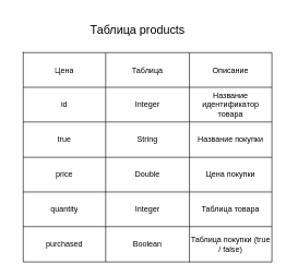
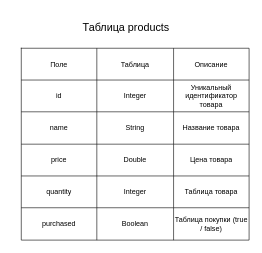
- <mxCell id="4" value="&lt;span style=&quot;font-size: 12px;&quot;&gt;Цена&lt;/span&gt;" style="shape=partialRectangle;html=1;whiteSpace=wrap;connectable=0;strokeColor=inherit;overflow=hidden;fillColor=none;top=0;left=0;bottom=0;right=0;pointerEvents=1;" vertex="1" parent="3"><mxGeometry width="126" height="53" as="geometry"><mxRectangle width="126" height="53" as="alternateBounds" /></mxGeometry></mxCell>
+ <mxCell id="4" value="&lt;span style=&quot;font-size: 12px;&quot;&gt;Поле&lt;/span&gt;" style="shape=partialRectangle;html=1;whiteSpace=wrap;connectable=0;strokeColor=inherit;overflow=hidden;fillColor=none;top=0;left=0;bottom=0;right=0;pointerEvents=1;" vertex="1" parent="3"><mxGeometry width="126" height="53" as="geometry"><mxRectangle width="126" height="53" as="alternateBounds" /></mxGeometry></mxCell>
- <mxCell id="10" value="Название идентификатор товара" style="shape=partialRectangle;html=1;whiteSpace=wrap;connectable=0;strokeColor=inherit;overflow=hidden;fillColor=none;top=0;left=0;bottom=0;right=0;pointerEvents=1;" vertex="1" parent="7"><mxGeometry x="254" width="126" height="53" as="geometry"><mxRectangle width="126" height="53" as="alternateBounds" /></mxGeometry></mxCell>
+ <mxCell id="10" value="Уникальный идентификатор товара" style="shape=partialRectangle;html=1;whiteSpace=wrap;connectable=0;strokeColor=inherit;overflow=hidden;fillColor=none;top=0;left=0;bottom=0;right=0;pointerEvents=1;" vertex="1" parent="7"><mxGeometry x="254" width="126" height="53" as="geometry"><mxRectangle width="126" height="53" as="alternateBounds" /></mxGeometry></mxCell>
- <mxCell id="12" value="&lt;span style=&quot;font-size: 12px;&quot;&gt;true&lt;/span&gt;" style="shape=partialRectangle;html=1;whiteSpace=wrap;connectable=0;strokeColor=inherit;overflow=hidden;fillColor=none;top=0;left=0;bottom=0;right=0;pointerEvents=1;" vertex="1" parent="11"><mxGeometry width="126" height="54" as="geometry"><mxRectangle width="126" height="54" as="alternateBounds" /></mxGeometry></mxCell>
+ <mxCell id="12" value="&lt;span style=&quot;font-size: 12px;&quot;&gt;name&lt;/span&gt;" style="shape=partialRectangle;html=1;whiteSpace=wrap;connectable=0;strokeColor=inherit;overflow=hidden;fillColor=none;top=0;left=0;bottom=0;right=0;pointerEvents=1;" vertex="1" parent="11"><mxGeometry width="126" height="54" as="geometry"><mxRectangle width="126" height="54" as="alternateBounds" /></mxGeometry></mxCell>
- <mxCell id="14" value="&lt;span style=&quot;font-size: 12px;&quot;&gt;Название покупки&lt;/span&gt;" style="shape=partialRectangle;html=1;whiteSpace=wrap;connectable=0;strokeColor=inherit;overflow=hidden;fillColor=none;top=0;left=0;bottom=0;right=0;pointerEvents=1;" vertex="1" parent="11"><mxGeometry x="254" width="126" height="54" as="geometry"><mxRectangle width="126" height="54" as="alternateBounds" /></mxGeometry></mxCell>
+ <mxCell id="14" value="&lt;span style=&quot;font-size: 12px;&quot;&gt;Название товара&lt;/span&gt;" style="shape=partialRectangle;html=1;whiteSpace=wrap;connectable=0;strokeColor=inherit;overflow=hidden;fillColor=none;top=0;left=0;bottom=0;right=0;pointerEvents=1;" vertex="1" parent="11"><mxGeometry x="254" width="126" height="54" as="geometry"><mxRectangle width="126" height="54" as="alternateBounds" /></mxGeometry></mxCell>
- <mxCell id="18" value="&lt;span style=&quot;font-size: 12px;&quot;&gt;Цена покупки&lt;/span&gt;" style="shape=partialRectangle;html=1;whiteSpace=wrap;connectable=0;strokeColor=inherit;overflow=hidden;fillColor=none;top=0;left=0;bottom=0;right=0;pointerEvents=1;" vertex="1" parent="15"><mxGeometry x="254" width="126" height="53" as="geometry"><mxRectangle width="126" height="53" as="alternateBounds" /></mxGeometry></mxCell>
+ <mxCell id="18" value="&lt;span style=&quot;font-size: 12px;&quot;&gt;Цена товара&lt;/span&gt;" style="shape=partialRectangle;html=1;whiteSpace=wrap;connectable=0;strokeColor=inherit;overflow=hidden;fillColor=none;top=0;left=0;bottom=0;right=0;pointerEvents=1;" vertex="1" parent="15"><mxGeometry x="254" width="126" height="53" as="geometry"><mxRectangle width="126" height="53" as="alternateBounds" /></mxGeometry></mxCell>
